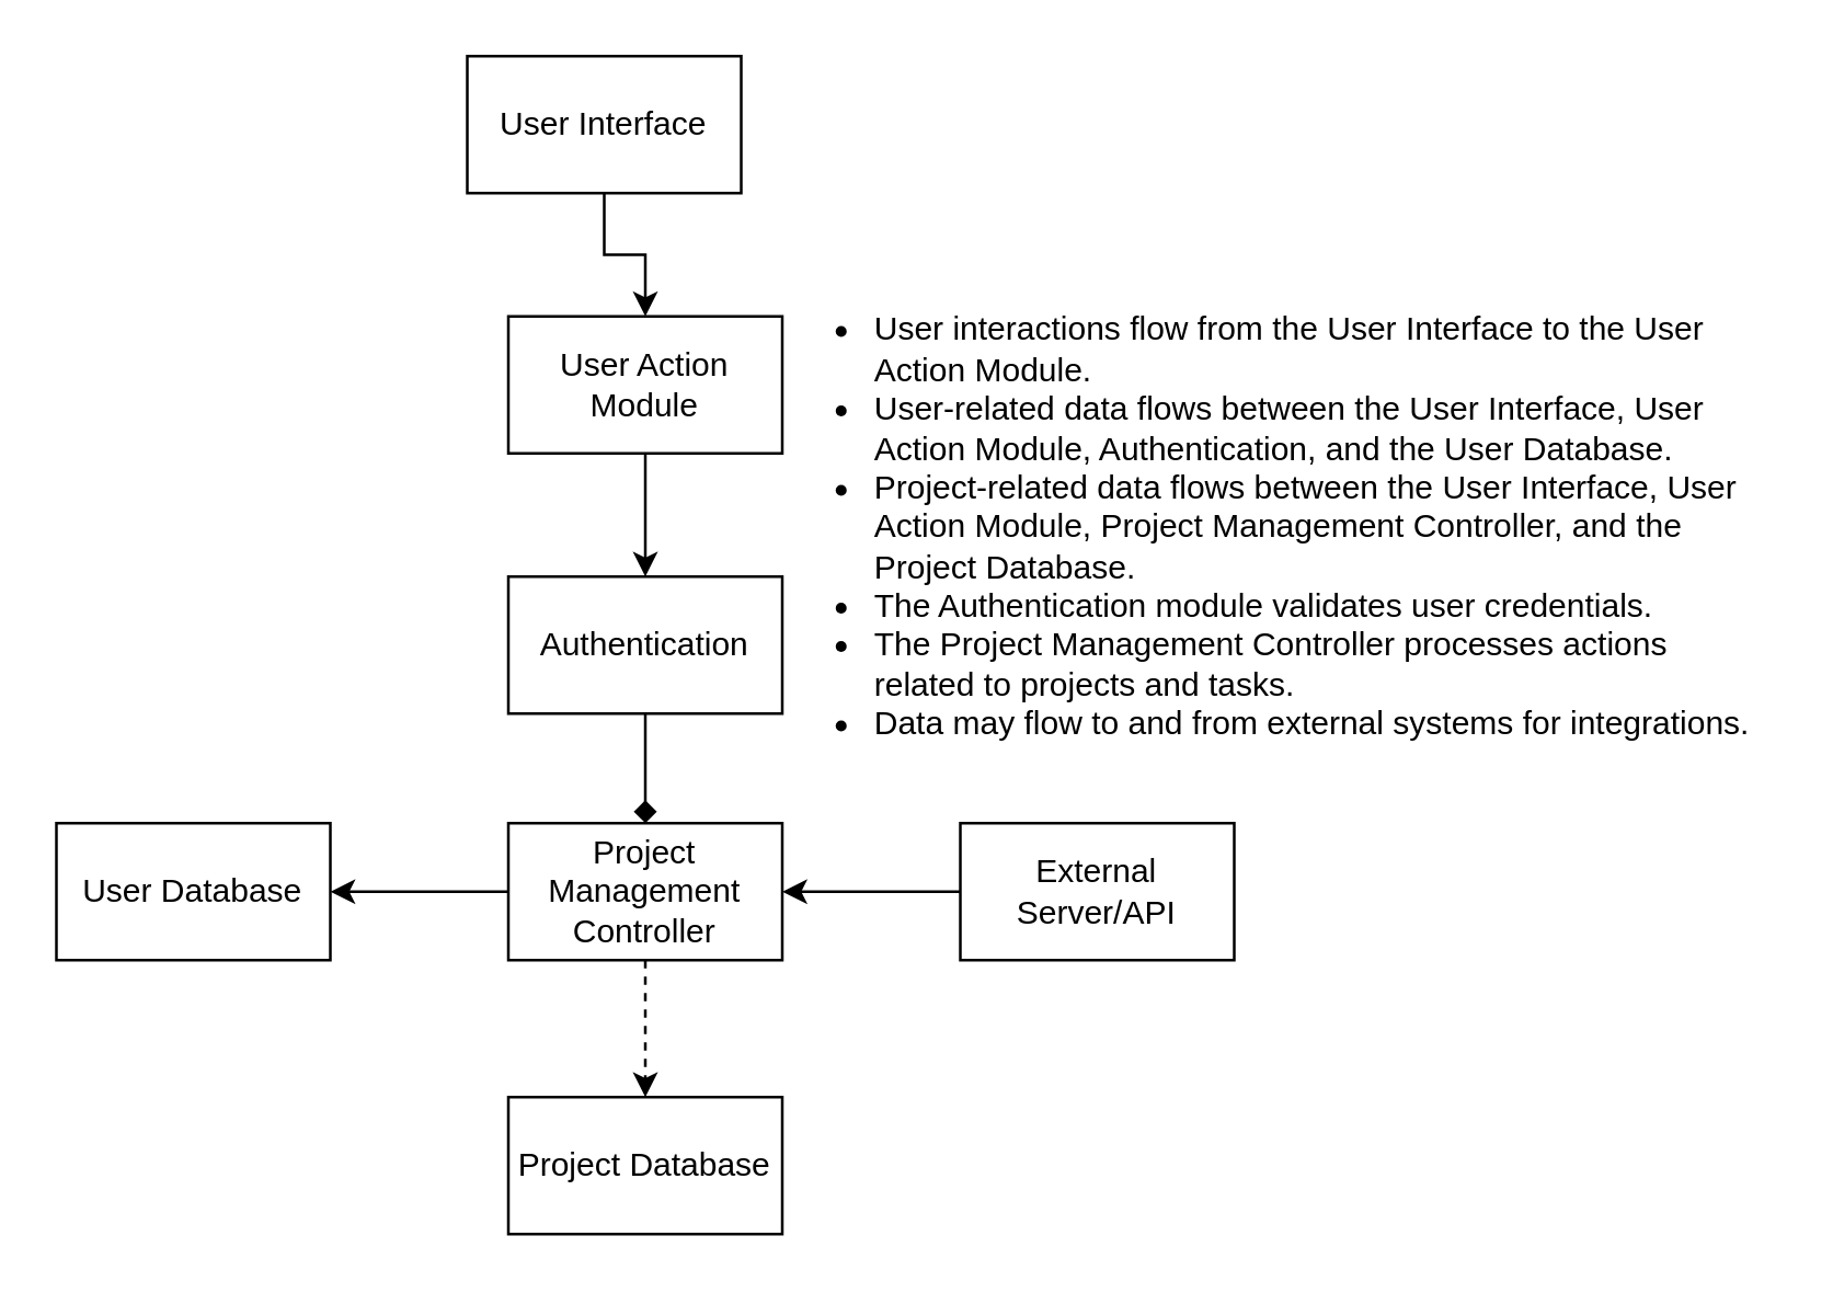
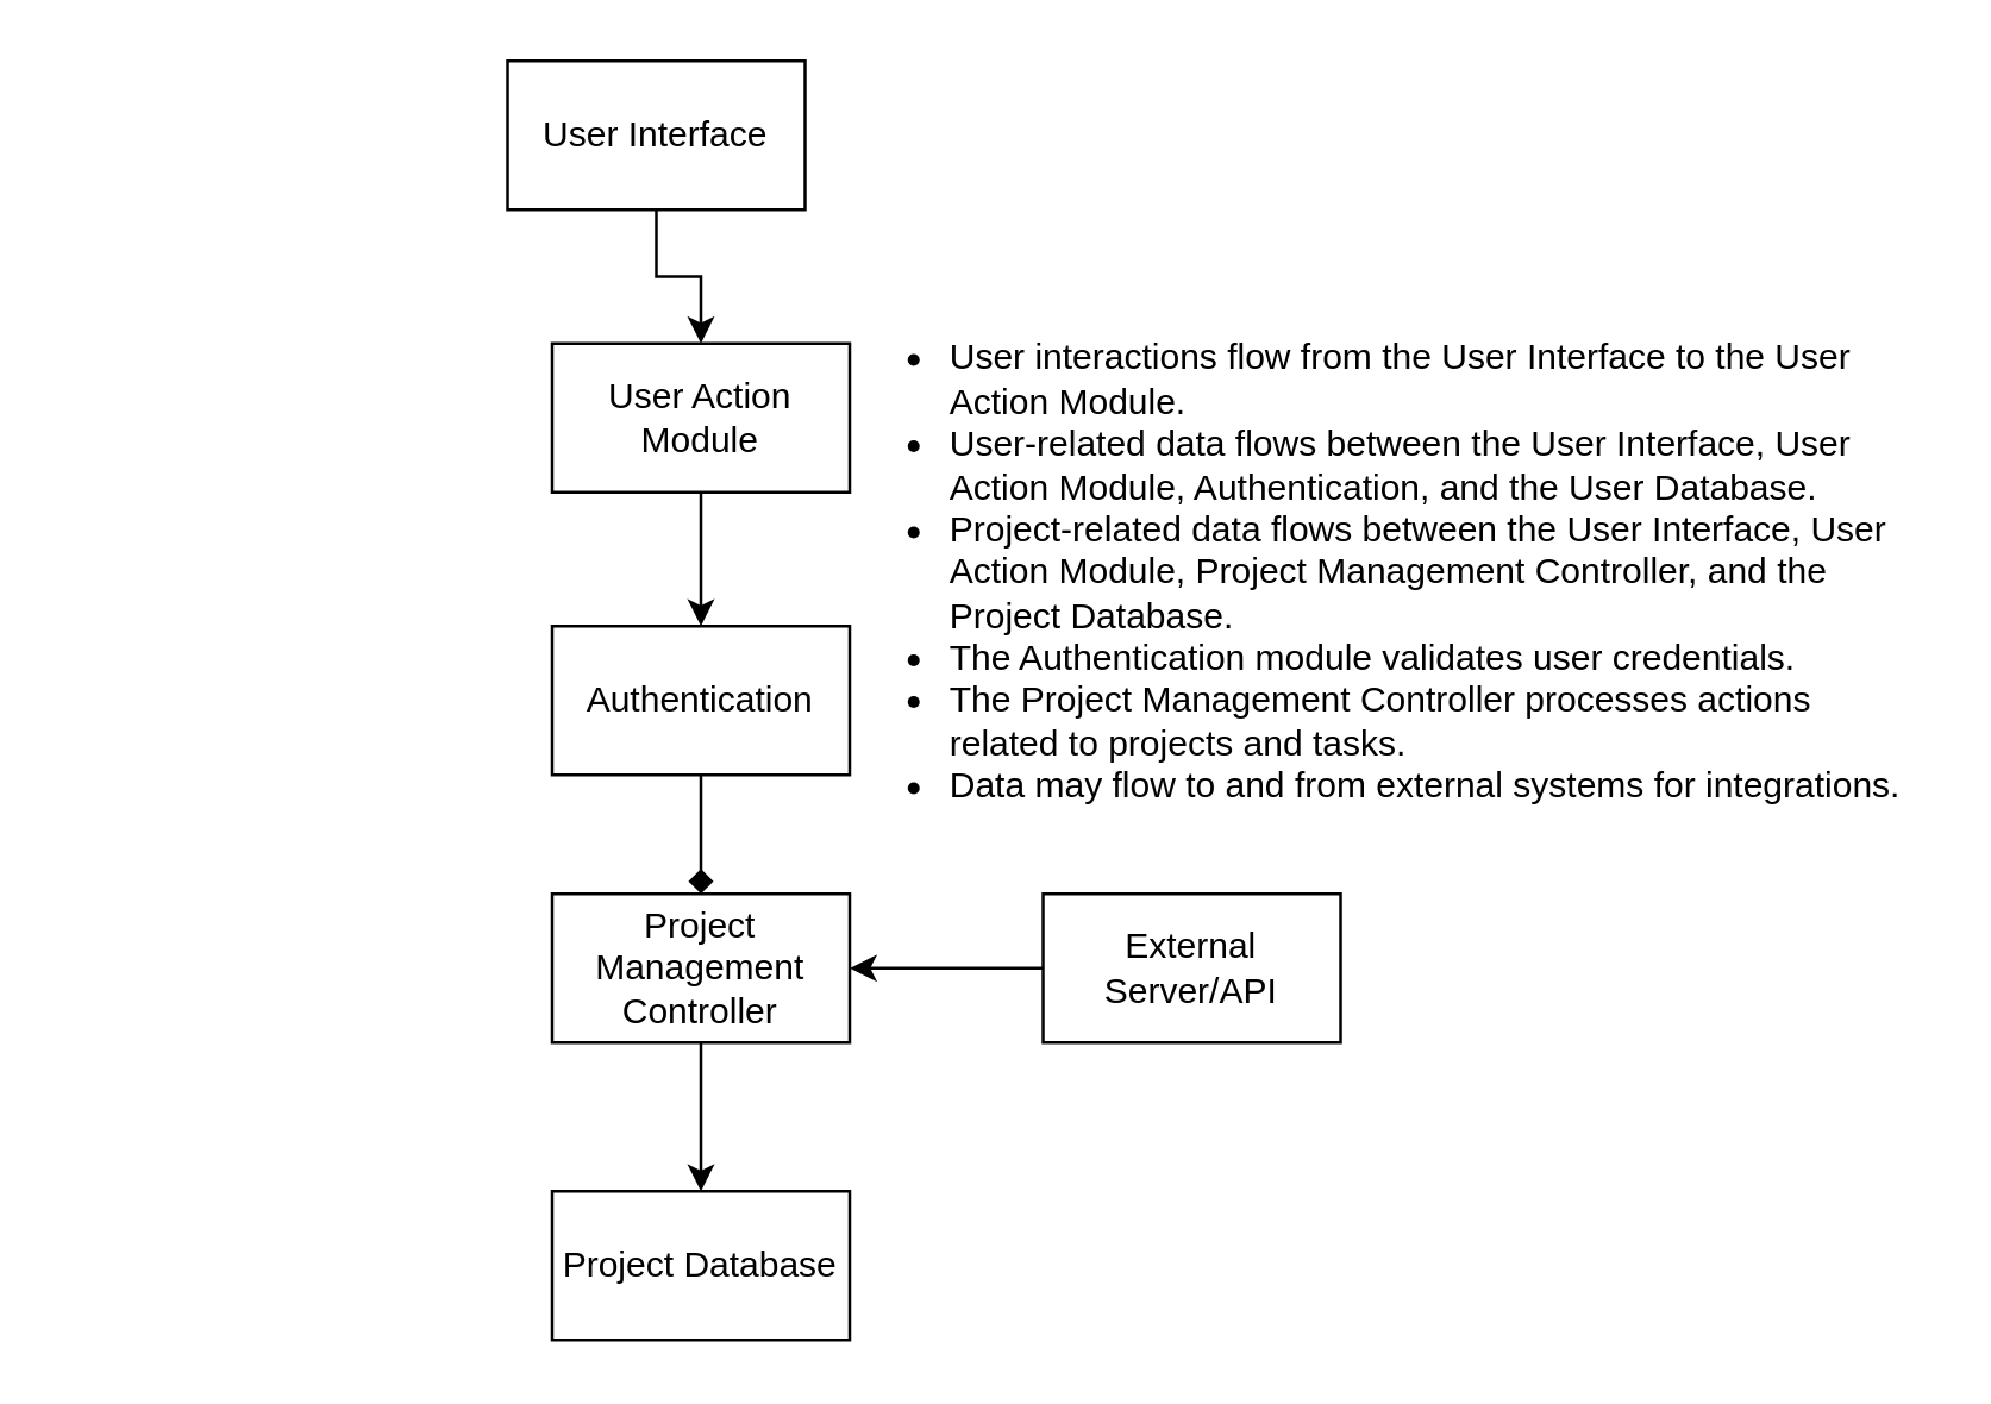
- <mxCell id="8" value="User Database" style="rounded=0;whiteSpace=wrap;html=1;" vertex="1" parent="1"><mxGeometry x="20" y="300" width="100" height="50" as="geometry" /></mxCell>
- <mxCell id="9" value="" style="edgeStyle=orthogonalEdgeStyle;rounded=0;orthogonalLoop=1;jettySize=auto;html=1;" edge="1" parent="1" source="11" target="8"><mxGeometry relative="1" as="geometry" /></mxCell>
- <mxCell id="10" value="" style="edgeStyle=orthogonalEdgeStyle;rounded=0;orthogonalLoop=1;jettySize=auto;html=1;dashed=1;" edge="1" parent="1" source="11" target="14"><mxGeometry relative="1" as="geometry" /></mxCell>
+ <mxCell id="10" value="" style="edgeStyle=orthogonalEdgeStyle;rounded=0;orthogonalLoop=1;jettySize=auto;html=1;" edge="1" parent="1" source="11" target="14"><mxGeometry relative="1" as="geometry" /></mxCell>
